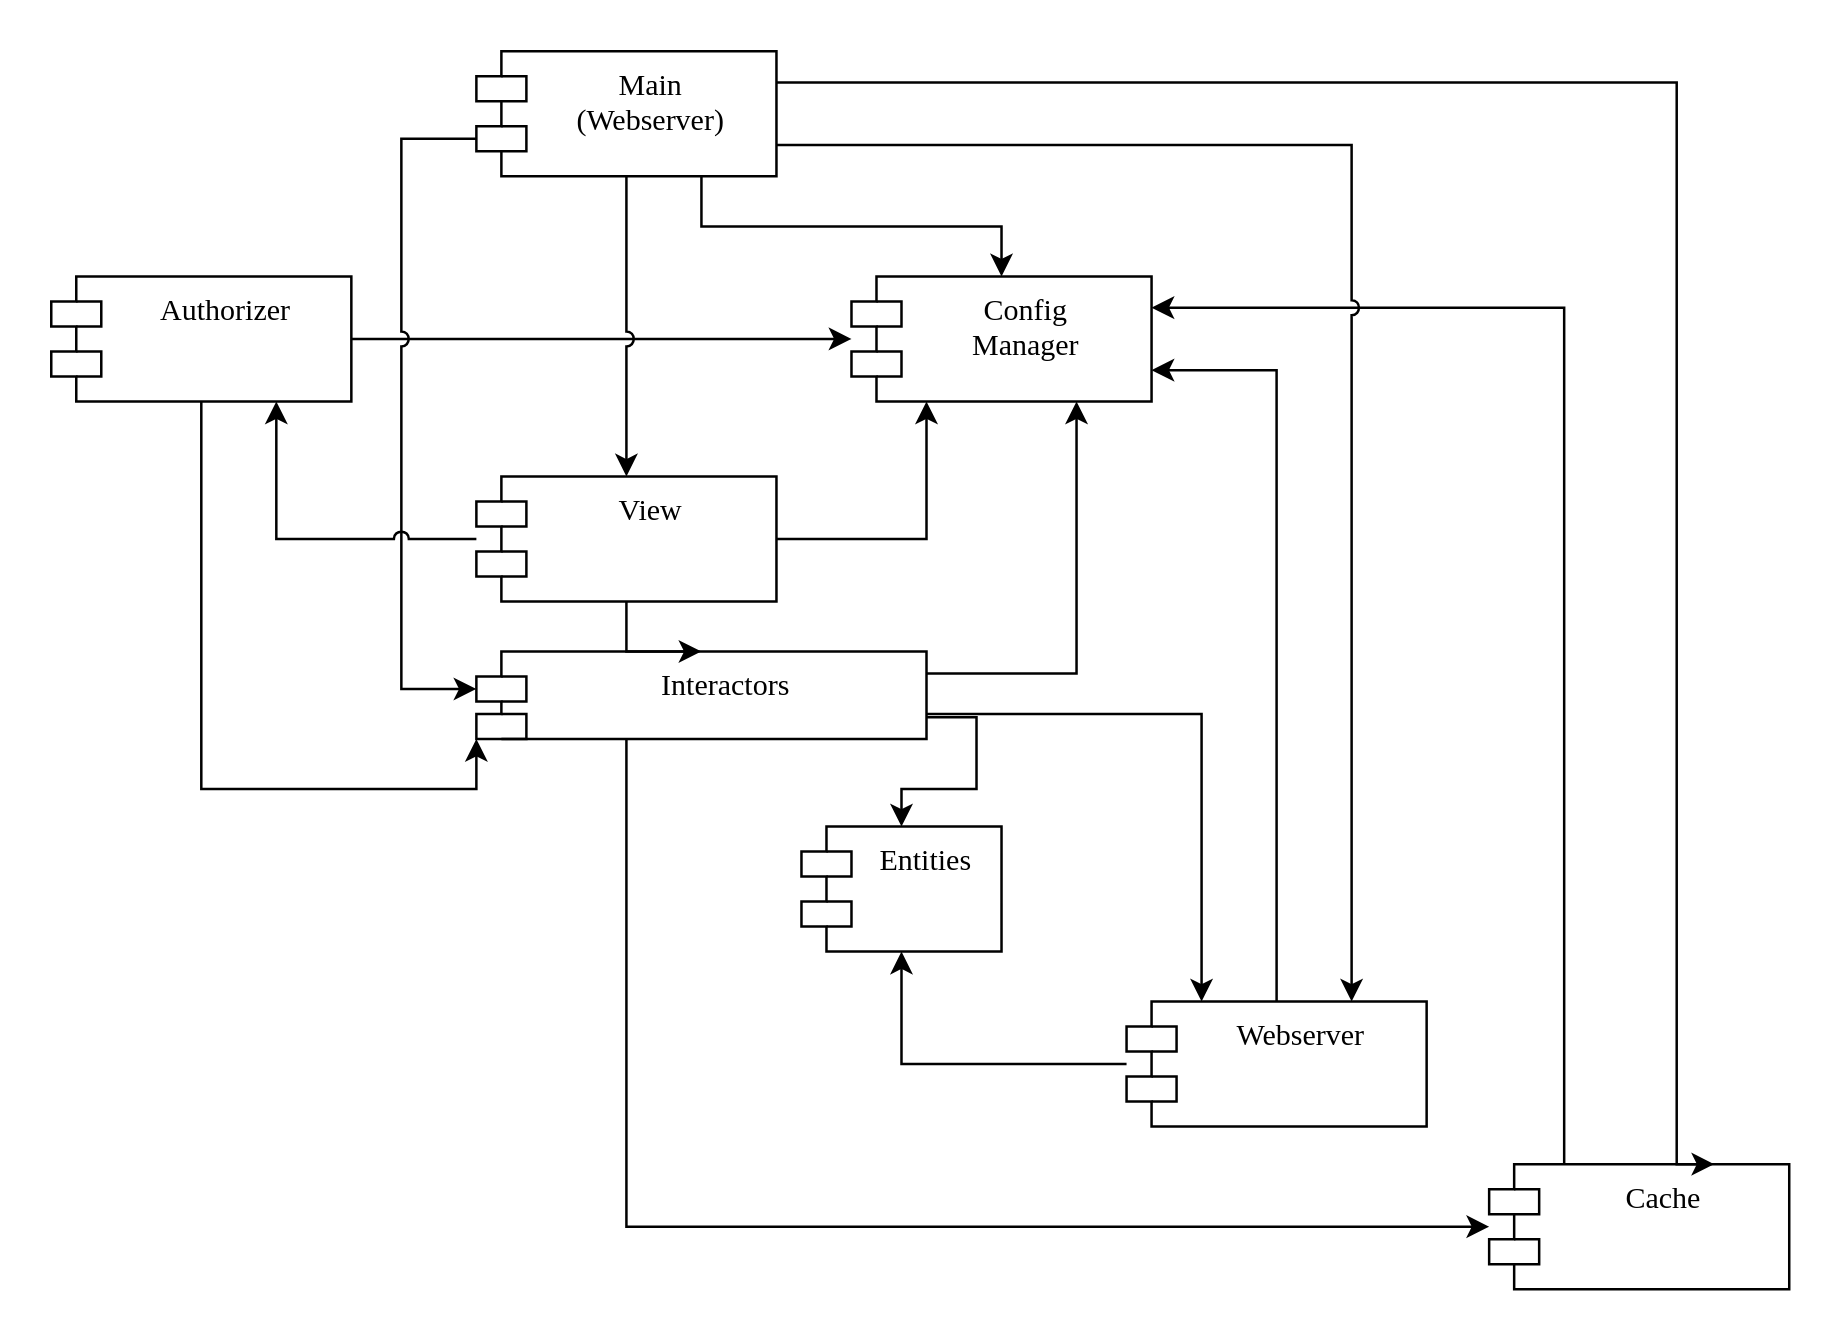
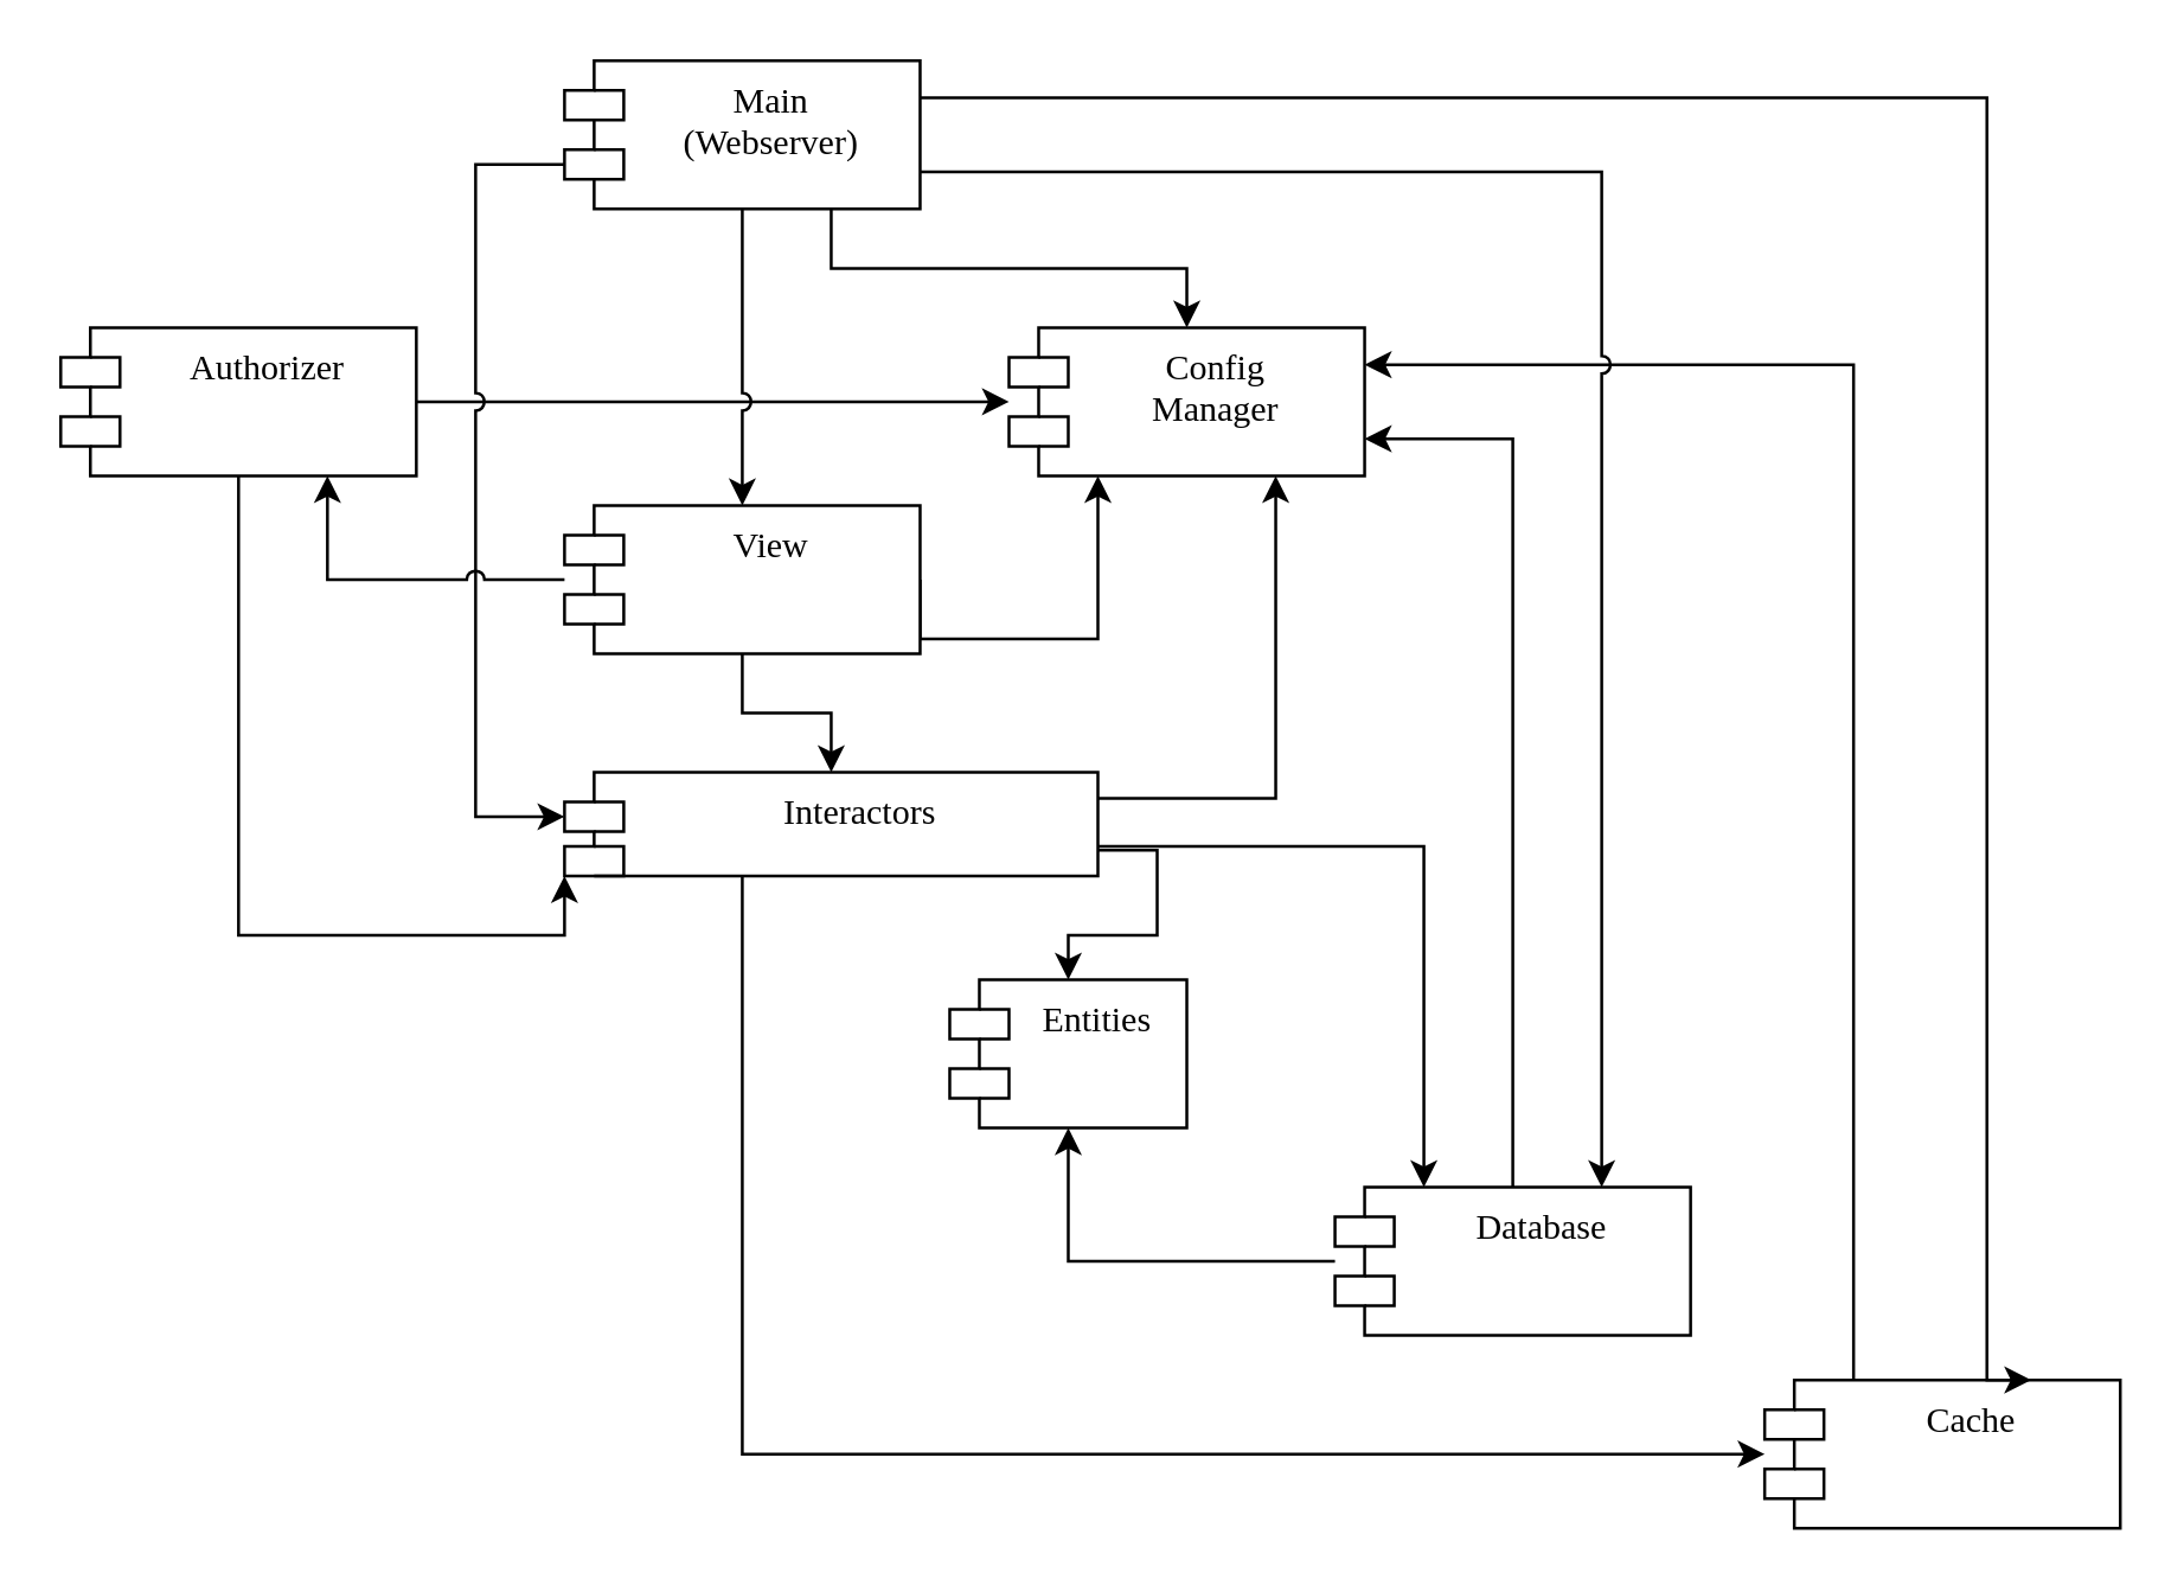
- <mxCell id="25" value="View" style="shape=module;align=left;spacingLeft=20;align=center;verticalAlign=top;fontFamily=Fira Code;fontSource=https%3A%2F%2Ffonts.googleapis.com%2Fcss%3Ffamily%3DFira%2BCode;" parent="1" vertex="1"><mxGeometry x="190" y="190" width="120" height="50" as="geometry" /></mxCell>
+ <mxCell id="25" value="View" style="shape=module;align=left;spacingLeft=20;align=center;verticalAlign=top;fontFamily=Fira Code;fontSource=https%3A%2F%2Ffonts.googleapis.com%2Fcss%3Ffamily%3DFira%2BCode;" parent="1" vertex="1"><mxGeometry x="190" y="170" width="120" height="50" as="geometry" /></mxCell>
- <mxCell id="12" value="Webserver" style="shape=module;align=left;spacingLeft=20;align=center;verticalAlign=top;fontFamily=Fira Code;fontSource=https%3A%2F%2Ffonts.googleapis.com%2Fcss%3Ffamily%3DFira%2BCode;" parent="1" vertex="1"><mxGeometry x="450" y="400" width="120" height="50" as="geometry" /></mxCell>
+ <mxCell id="12" value="Database" style="shape=module;align=left;spacingLeft=20;align=center;verticalAlign=top;fontFamily=Fira Code;fontSource=https%3A%2F%2Ffonts.googleapis.com%2Fcss%3Ffamily%3DFira%2BCode;" parent="1" vertex="1"><mxGeometry x="450" y="400" width="120" height="50" as="geometry" /></mxCell>
